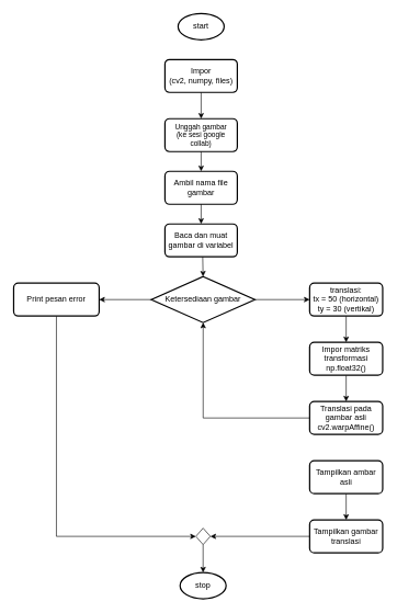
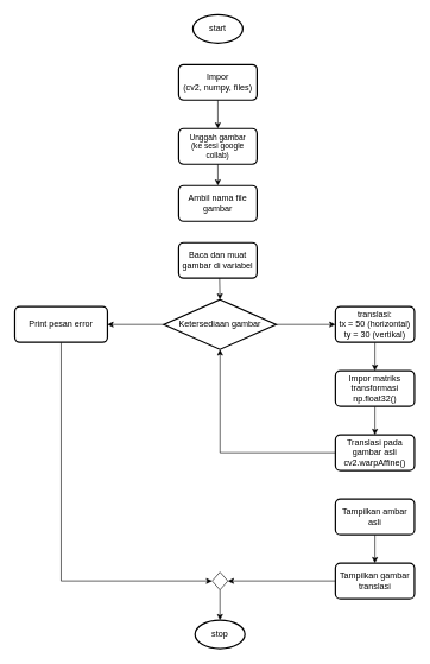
- <mxCell id="24" value="" style="endArrow=classic;html=1;rounded=0;exitX=0.5;exitY=1;exitDx=0;exitDy=0;entryX=0.5;entryY=0;entryDx=0;entryDy=0;" edge="1" parent="1" source="5" target="6"><mxGeometry width="50" height="50" relative="1" as="geometry"><mxPoint x="315" y="240" as="sourcePoint" /><mxPoint x="315" y="270" as="targetPoint" /></mxGeometry></mxCell>
